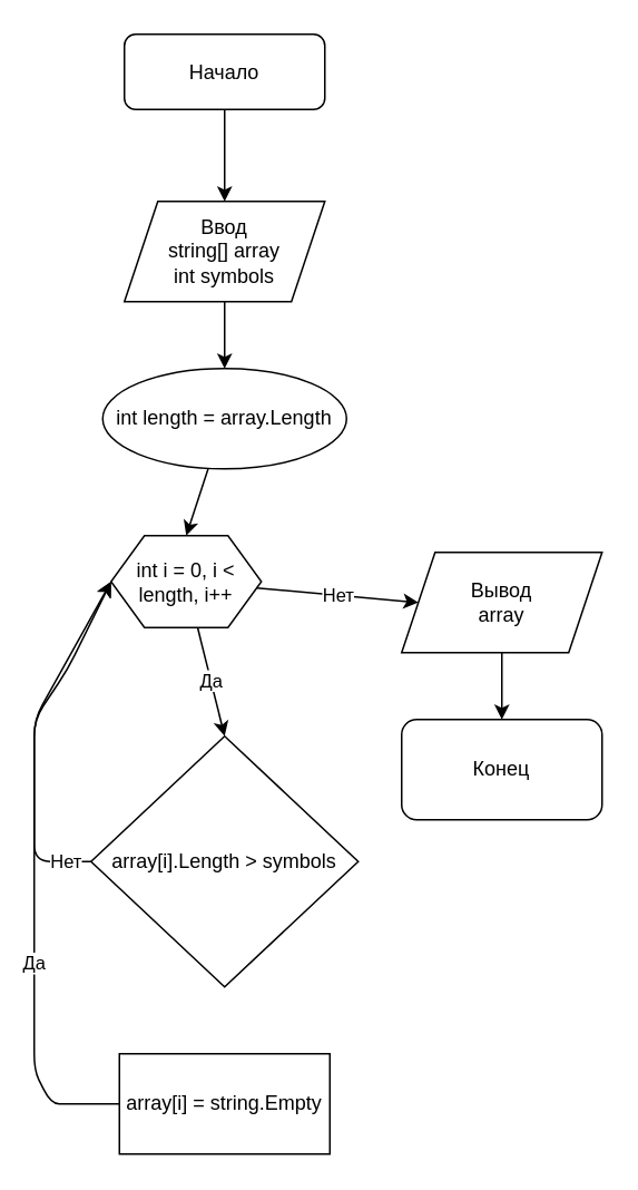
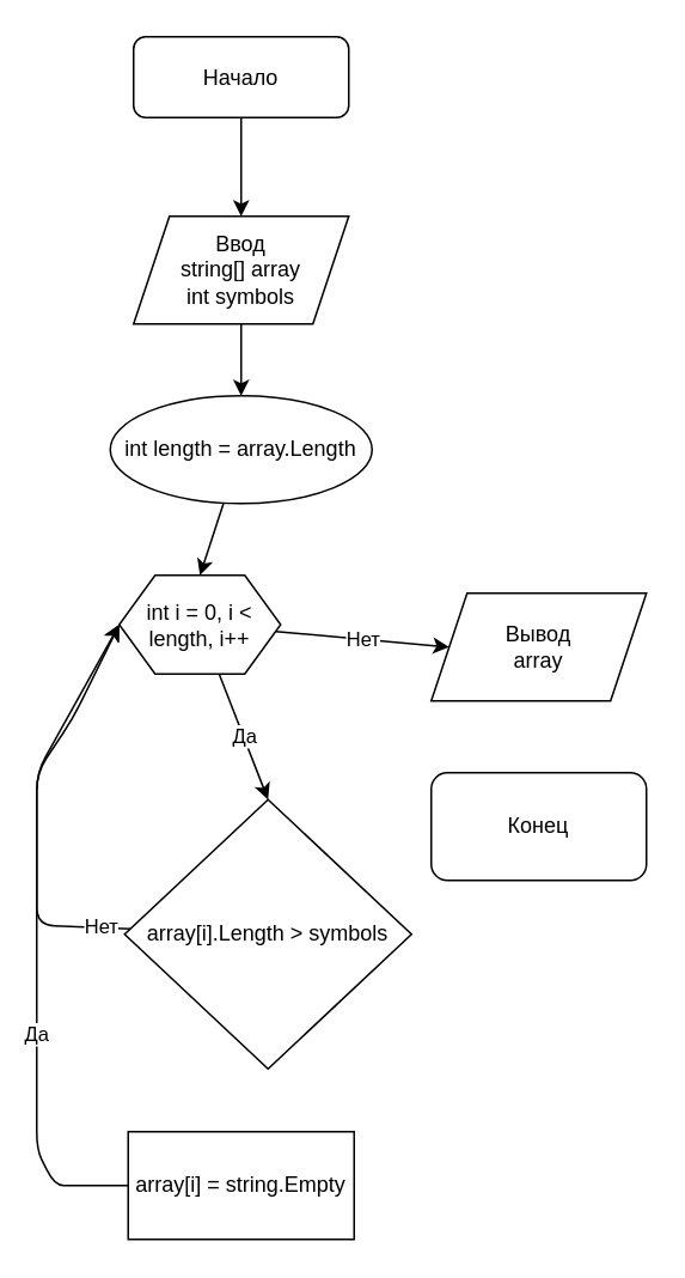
- <mxCell id="13" value="" style="edgeStyle=none;html=1;" edge="1" parent="1" source="14" target="17"><mxGeometry relative="1" as="geometry" /></mxCell>
- <mxCell id="12" value="array[i].Length &amp;gt; symbols" style="rhombus;whiteSpace=wrap;html=1;" vertex="1" parent="1"><mxGeometry x="54" y="440" width="160" height="150" as="geometry" /></mxCell>
+ <mxCell id="12" value="array[i].Length &amp;gt; symbols" style="rhombus;whiteSpace=wrap;html=1;" vertex="1" parent="1"><mxGeometry x="69" y="445" width="160" height="150" as="geometry" /></mxCell>
